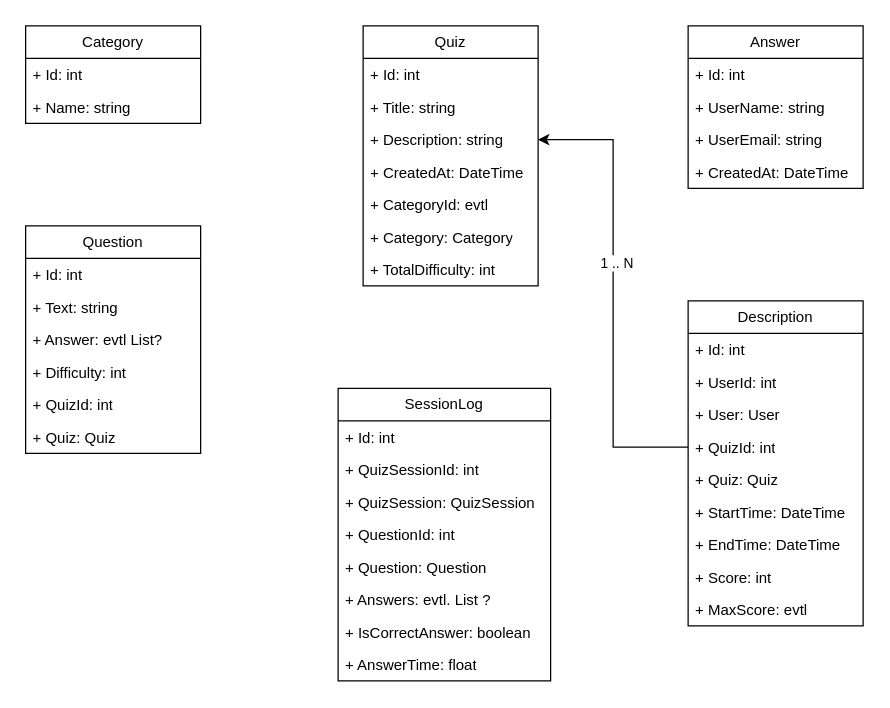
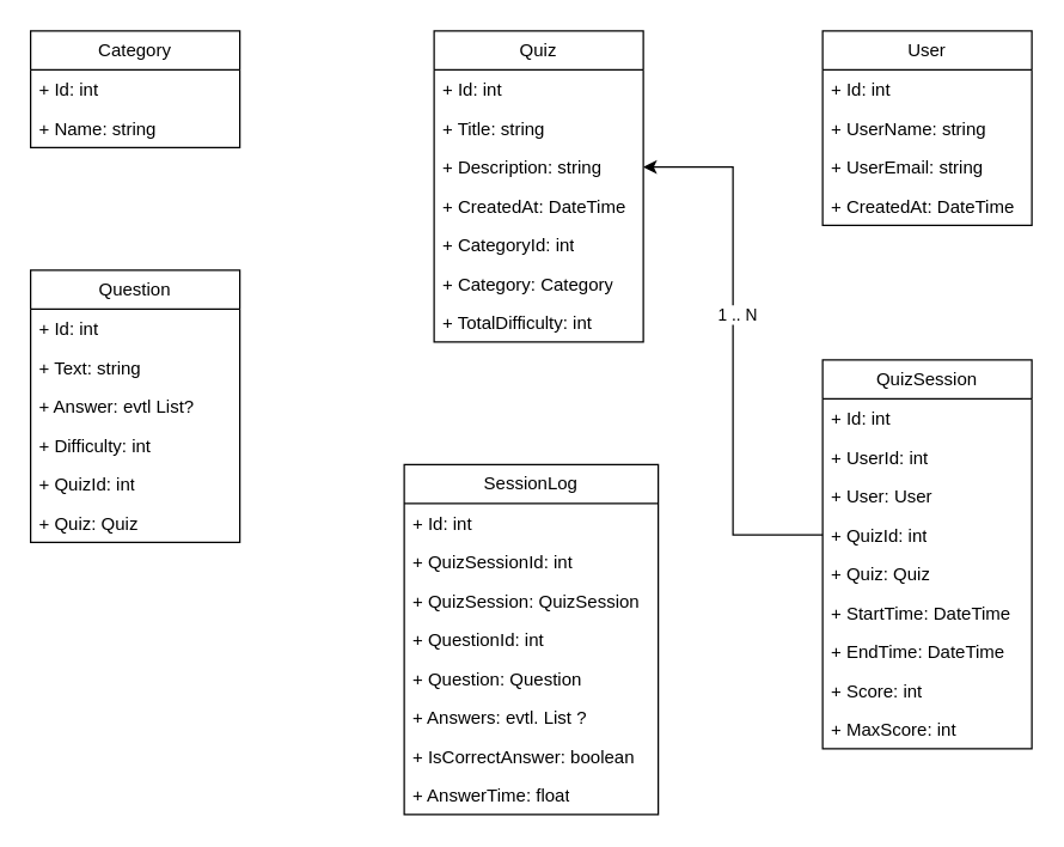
- <mxCell id="2" value="Answer" style="swimlane;fontStyle=0;childLayout=stackLayout;horizontal=1;startSize=26;fillColor=none;horizontalStack=0;resizeParent=1;resizeParentMax=0;resizeLast=0;collapsible=1;marginBottom=0;whiteSpace=wrap;html=1;" vertex="1" parent="1"><mxGeometry x="550" y="20" width="140" height="130" as="geometry" /></mxCell>
+ <mxCell id="2" value="User" style="swimlane;fontStyle=0;childLayout=stackLayout;horizontal=1;startSize=26;fillColor=none;horizontalStack=0;resizeParent=1;resizeParentMax=0;resizeLast=0;collapsible=1;marginBottom=0;whiteSpace=wrap;html=1;" vertex="1" parent="1"><mxGeometry x="550" y="20" width="140" height="130" as="geometry" /></mxCell>
- <mxCell id="12" value="+ CategoryId: evtl" style="text;strokeColor=none;fillColor=none;align=left;verticalAlign=top;spacingLeft=4;spacingRight=4;overflow=hidden;rotatable=0;points=[[0,0.5],[1,0.5]];portConstraint=eastwest;whiteSpace=wrap;html=1;" vertex="1" parent="7"><mxGeometry y="130" width="140" height="26" as="geometry" /></mxCell>
+ <mxCell id="12" value="+ CategoryId: int" style="text;strokeColor=none;fillColor=none;align=left;verticalAlign=top;spacingLeft=4;spacingRight=4;overflow=hidden;rotatable=0;points=[[0,0.5],[1,0.5]];portConstraint=eastwest;whiteSpace=wrap;html=1;" vertex="1" parent="7"><mxGeometry y="130" width="140" height="26" as="geometry" /></mxCell>
- <mxCell id="22" value="Description" style="swimlane;fontStyle=0;childLayout=stackLayout;horizontal=1;startSize=26;fillColor=none;horizontalStack=0;resizeParent=1;resizeParentMax=0;resizeLast=0;collapsible=1;marginBottom=0;whiteSpace=wrap;html=1;" vertex="1" parent="1"><mxGeometry x="550" y="240" width="140" height="260" as="geometry" /></mxCell>
+ <mxCell id="22" value="QuizSession" style="swimlane;fontStyle=0;childLayout=stackLayout;horizontal=1;startSize=26;fillColor=none;horizontalStack=0;resizeParent=1;resizeParentMax=0;resizeLast=0;collapsible=1;marginBottom=0;whiteSpace=wrap;html=1;" vertex="1" parent="1"><mxGeometry x="550" y="240" width="140" height="260" as="geometry" /></mxCell>
- <mxCell id="31" value="+ MaxScore: evtl" style="text;strokeColor=none;fillColor=none;align=left;verticalAlign=top;spacingLeft=4;spacingRight=4;overflow=hidden;rotatable=0;points=[[0,0.5],[1,0.5]];portConstraint=eastwest;whiteSpace=wrap;html=1;" vertex="1" parent="22"><mxGeometry y="234" width="140" height="26" as="geometry" /></mxCell>
+ <mxCell id="31" value="+ MaxScore: int" style="text;strokeColor=none;fillColor=none;align=left;verticalAlign=top;spacingLeft=4;spacingRight=4;overflow=hidden;rotatable=0;points=[[0,0.5],[1,0.5]];portConstraint=eastwest;whiteSpace=wrap;html=1;" vertex="1" parent="22"><mxGeometry y="234" width="140" height="26" as="geometry" /></mxCell>
